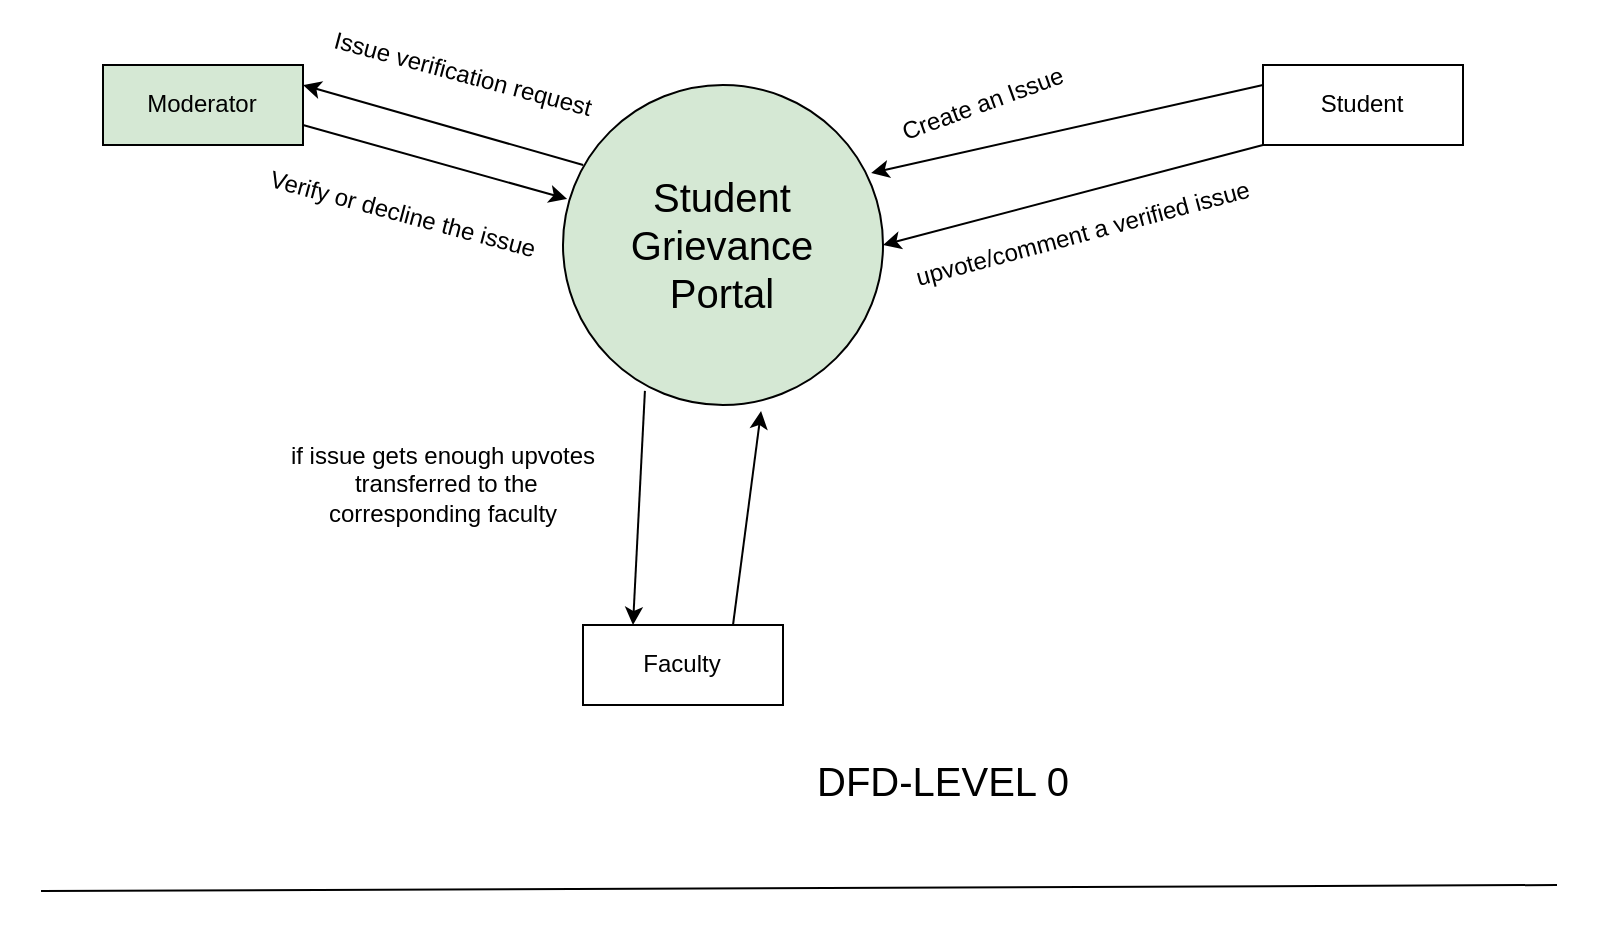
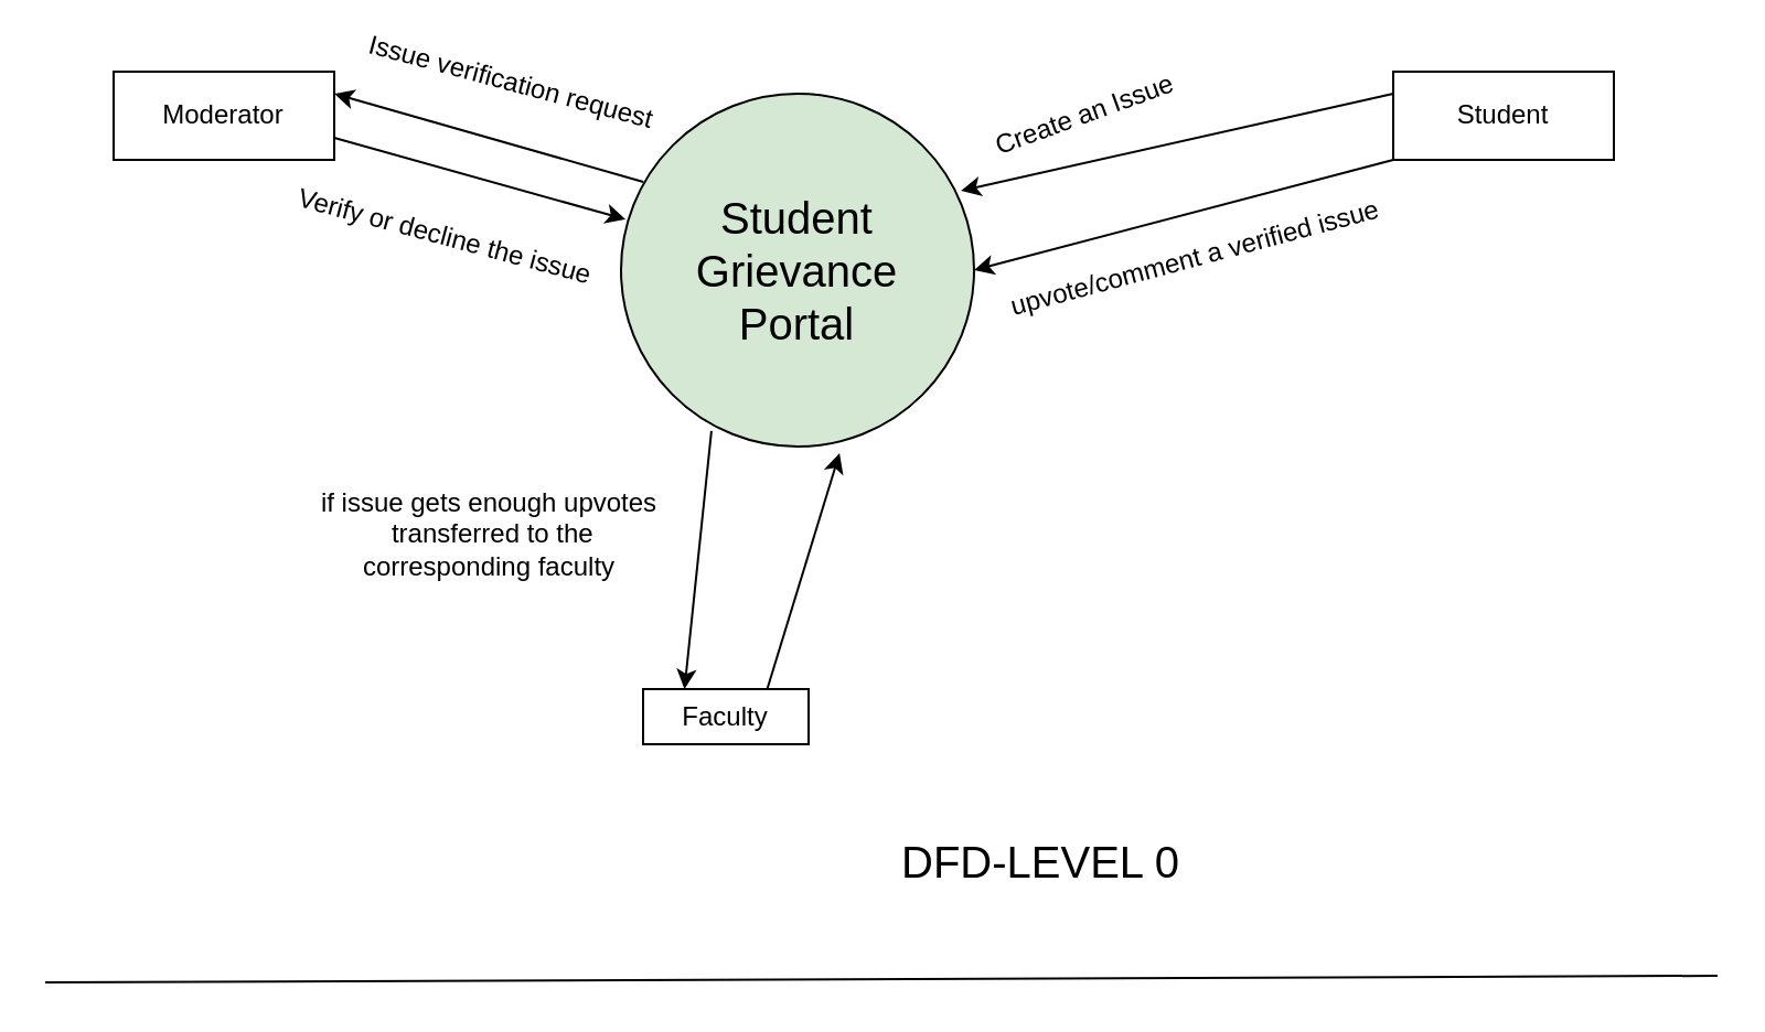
- <mxCell id="3" value="&lt;div&gt;Moderator&lt;/div&gt;" style="whiteSpace=wrap;html=1;align=center;fillColor=#d5e8d4;" parent="1" vertex="1"><mxGeometry x="51" y="30" width="100" height="40" as="geometry" /></mxCell>
+ <mxCell id="3" value="&lt;div&gt;Moderator&lt;/div&gt;" style="whiteSpace=wrap;html=1;align=center;" parent="1" vertex="1"><mxGeometry x="51" y="30" width="100" height="40" as="geometry" /></mxCell>
- <mxCell id="4" value="Faculty" style="whiteSpace=wrap;html=1;align=center;" parent="1" vertex="1"><mxGeometry x="291" y="310" width="100" height="40" as="geometry" /></mxCell>
+ <mxCell id="4" value="Faculty" style="whiteSpace=wrap;html=1;align=center;" parent="1" vertex="1"><mxGeometry x="291" y="310" width="75" height="25" as="geometry" /></mxCell>
